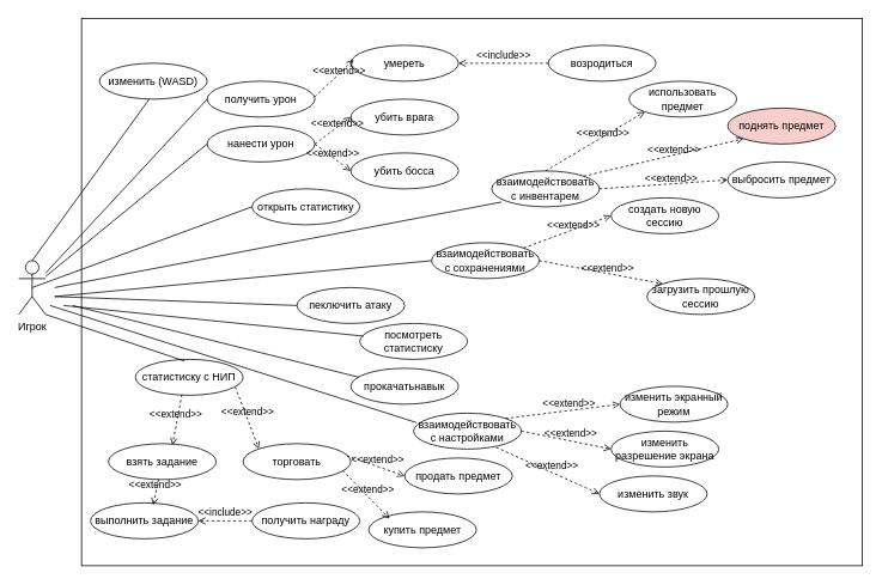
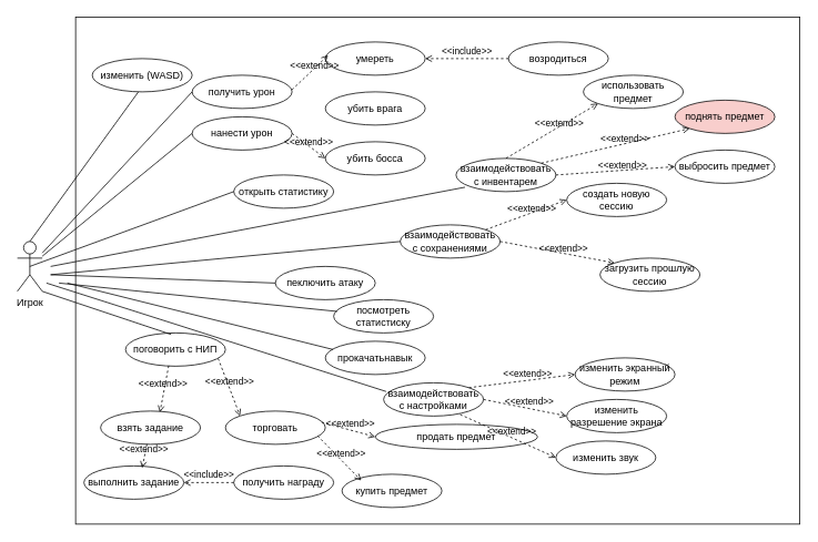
- <mxCell id="29" value="&amp;lt;&amp;lt;extend&amp;gt;&amp;gt;" style="html=1;verticalAlign=bottom;labelBackgroundColor=none;endArrow=open;endFill=0;dashed=1;rounded=0;entryX=0;entryY=0.5;entryDx=0;entryDy=0;exitX=1;exitY=0.5;exitDx=0;exitDy=0;" parent="1" source="12" target="14" edge="1"><mxGeometry x="0.12" y="-4" width="160" relative="1" as="geometry"><mxPoint x="360" y="170" as="sourcePoint" /><mxPoint x="400" y="200" as="targetPoint" /><mxPoint as="offset" /></mxGeometry></mxCell>
- <mxCell id="5" value="статистиску с НИП" style="ellipse;whiteSpace=wrap;html=1;" parent="1" vertex="1"><mxGeometry x="150" y="400" width="120" height="40" as="geometry" /></mxCell>
+ <mxCell id="5" value="поговорить с НИП" style="ellipse;whiteSpace=wrap;html=1;" parent="1" vertex="1"><mxGeometry x="150" y="400" width="120" height="40" as="geometry" /></mxCell>
- <mxCell id="20" value="продать предмет" style="ellipse;whiteSpace=wrap;html=1;" parent="1" vertex="1"><mxGeometry x="450" y="510" width="120" height="40" as="geometry" /></mxCell>
+ <mxCell id="20" value="продать предмет" style="ellipse;whiteSpace=wrap;html=1;" parent="1" vertex="1"><mxGeometry x="450" y="510" width="195" height="30" as="geometry" /></mxCell>
